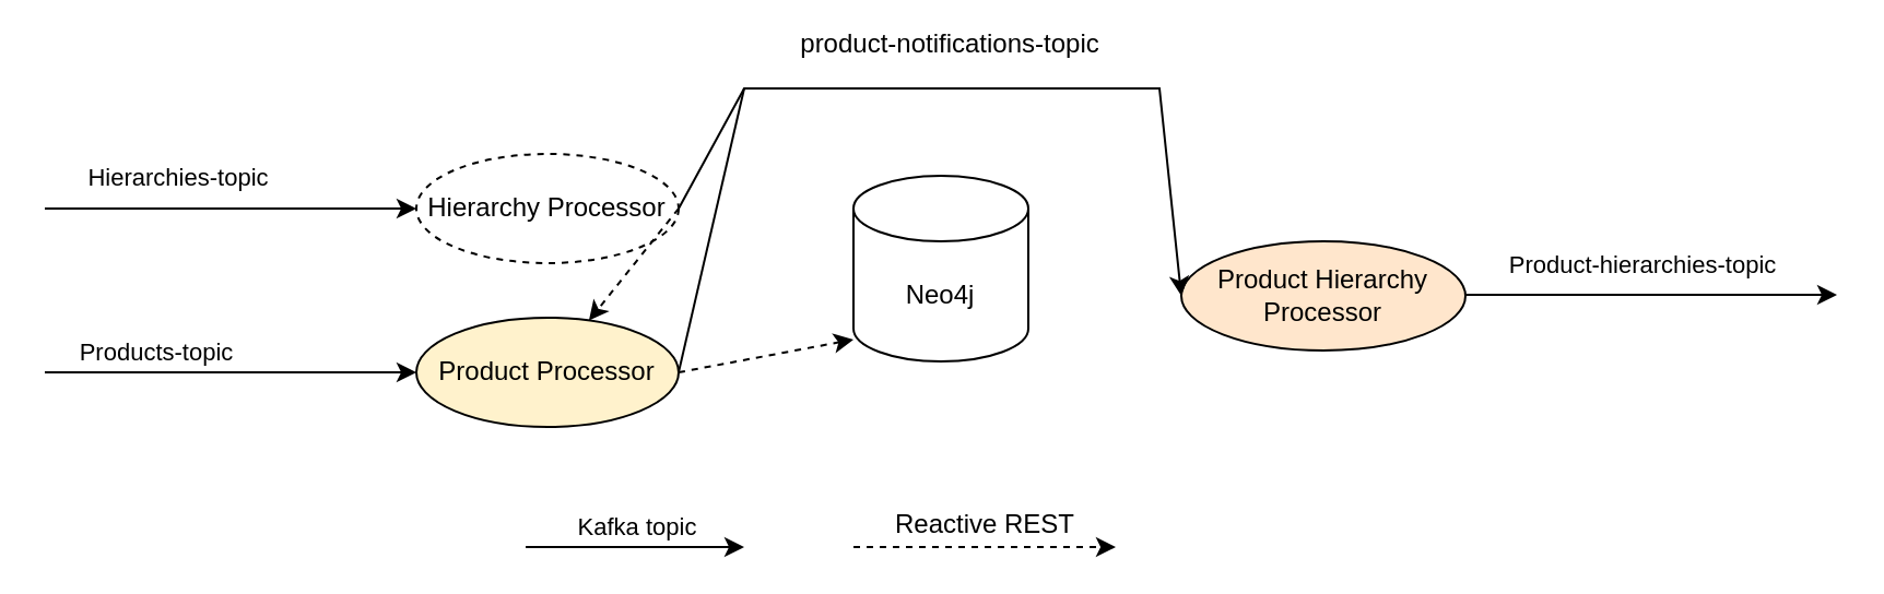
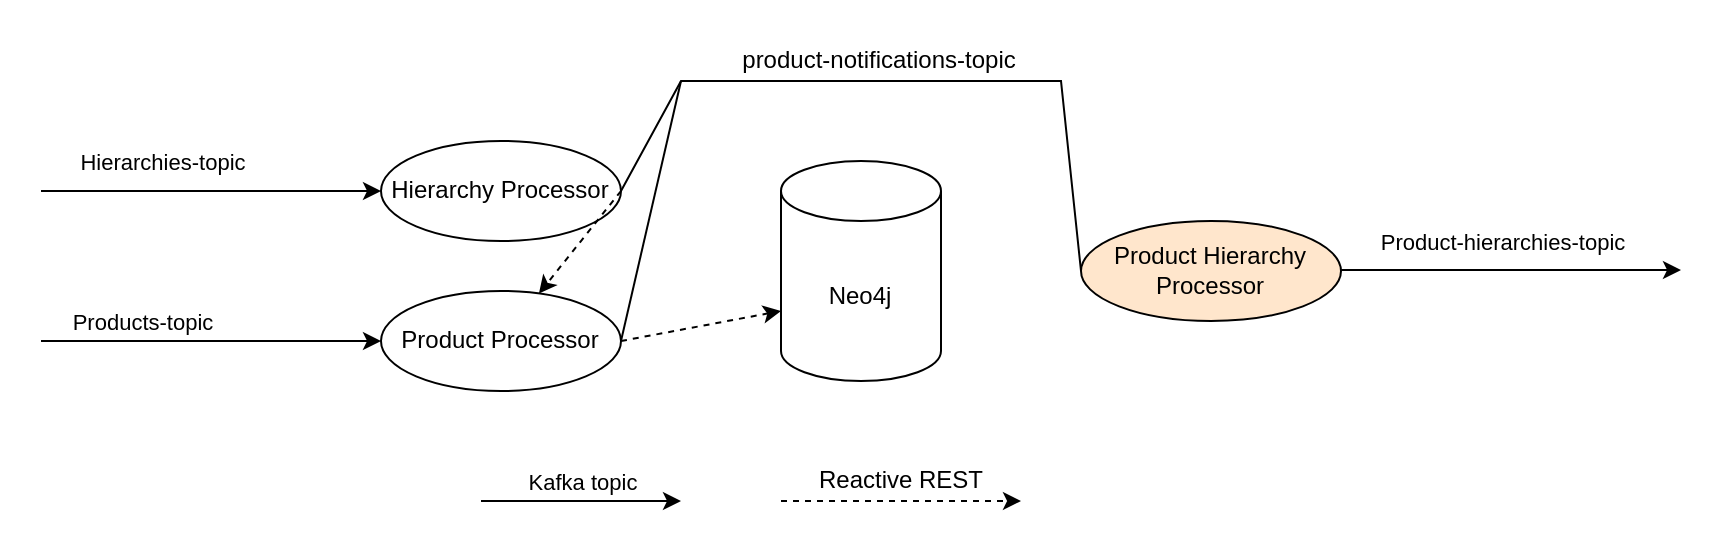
- <mxCell id="12" value="product-notifications-topic" style="text;html=1;align=center;verticalAlign=middle;resizable=0;points=[];autosize=1;strokeColor=none;fillColor=none;" parent="1" vertex="1"><mxGeometry x="359" y="10" width="150" height="20" as="geometry" /></mxCell>
+ <mxCell id="12" value="product-notifications-topic" style="text;html=1;align=center;verticalAlign=middle;resizable=0;points=[];autosize=1;strokeColor=none;fillColor=none;" parent="1" vertex="1"><mxGeometry x="364" y="20" width="150" height="20" as="geometry" /></mxCell>
- <mxCell id="4" value="&lt;span&gt;Hierarchy Processor&lt;/span&gt;" style="ellipse;whiteSpace=wrap;html=1;dashed=1;" parent="1" vertex="1"><mxGeometry x="190" y="70" width="120" height="50" as="geometry" /></mxCell>
+ <mxCell id="4" value="&lt;span&gt;Hierarchy Processor&lt;/span&gt;" style="ellipse;whiteSpace=wrap;html=1;" parent="1" vertex="1"><mxGeometry x="190" y="70" width="120" height="50" as="geometry" /></mxCell>
- <mxCell id="2" value="Neo4j" style="shape=cylinder3;whiteSpace=wrap;html=1;boundedLbl=1;backgroundOutline=1;size=15;" parent="1" vertex="1"><mxGeometry x="390" y="80" width="80" height="85" as="geometry" /></mxCell>
+ <mxCell id="2" value="Neo4j" style="shape=cylinder3;whiteSpace=wrap;html=1;boundedLbl=1;backgroundOutline=1;size=15;" parent="1" vertex="1"><mxGeometry x="390" y="80" width="80" height="110" as="geometry" /></mxCell>
- <mxCell id="10" value="" style="endArrow=classic;html=1;rounded=0;entryX=0;entryY=0.5;entryDx=0;entryDy=0;exitX=1;exitY=0.5;exitDx=0;exitDy=0;" parent="1" source="4" target="5" edge="1"><mxGeometry width="50" height="50" relative="1" as="geometry"><mxPoint x="330" y="80" as="sourcePoint" /><mxPoint x="390" y="-10" as="targetPoint" /><Array as="points"><mxPoint x="340" y="40" /><mxPoint x="530" y="40" /></Array></mxGeometry></mxCell>
+ <mxCell id="10" value="" style="endArrow=none;html=1;rounded=0;entryX=0;entryY=0.5;entryDx=0;entryDy=0;exitX=1;exitY=0.5;exitDx=0;exitDy=0;" parent="1" source="4" target="5" edge="1"><mxGeometry width="50" height="50" relative="1" as="geometry"><mxPoint x="330" y="80" as="sourcePoint" /><mxPoint x="390" y="-10" as="targetPoint" /><Array as="points"><mxPoint x="340" y="40" /><mxPoint x="530" y="40" /></Array></mxGeometry></mxCell>
- <mxCell id="3" value="&lt;span&gt;Product Processor&lt;/span&gt;" style="ellipse;whiteSpace=wrap;html=1;fillColor=#fff2cc;" parent="1" vertex="1"><mxGeometry x="190" y="145" width="120" height="50" as="geometry" /></mxCell>
+ <mxCell id="3" value="&lt;span&gt;Product Processor&lt;/span&gt;" style="ellipse;whiteSpace=wrap;html=1;" parent="1" vertex="1"><mxGeometry x="190" y="145" width="120" height="50" as="geometry" /></mxCell>
